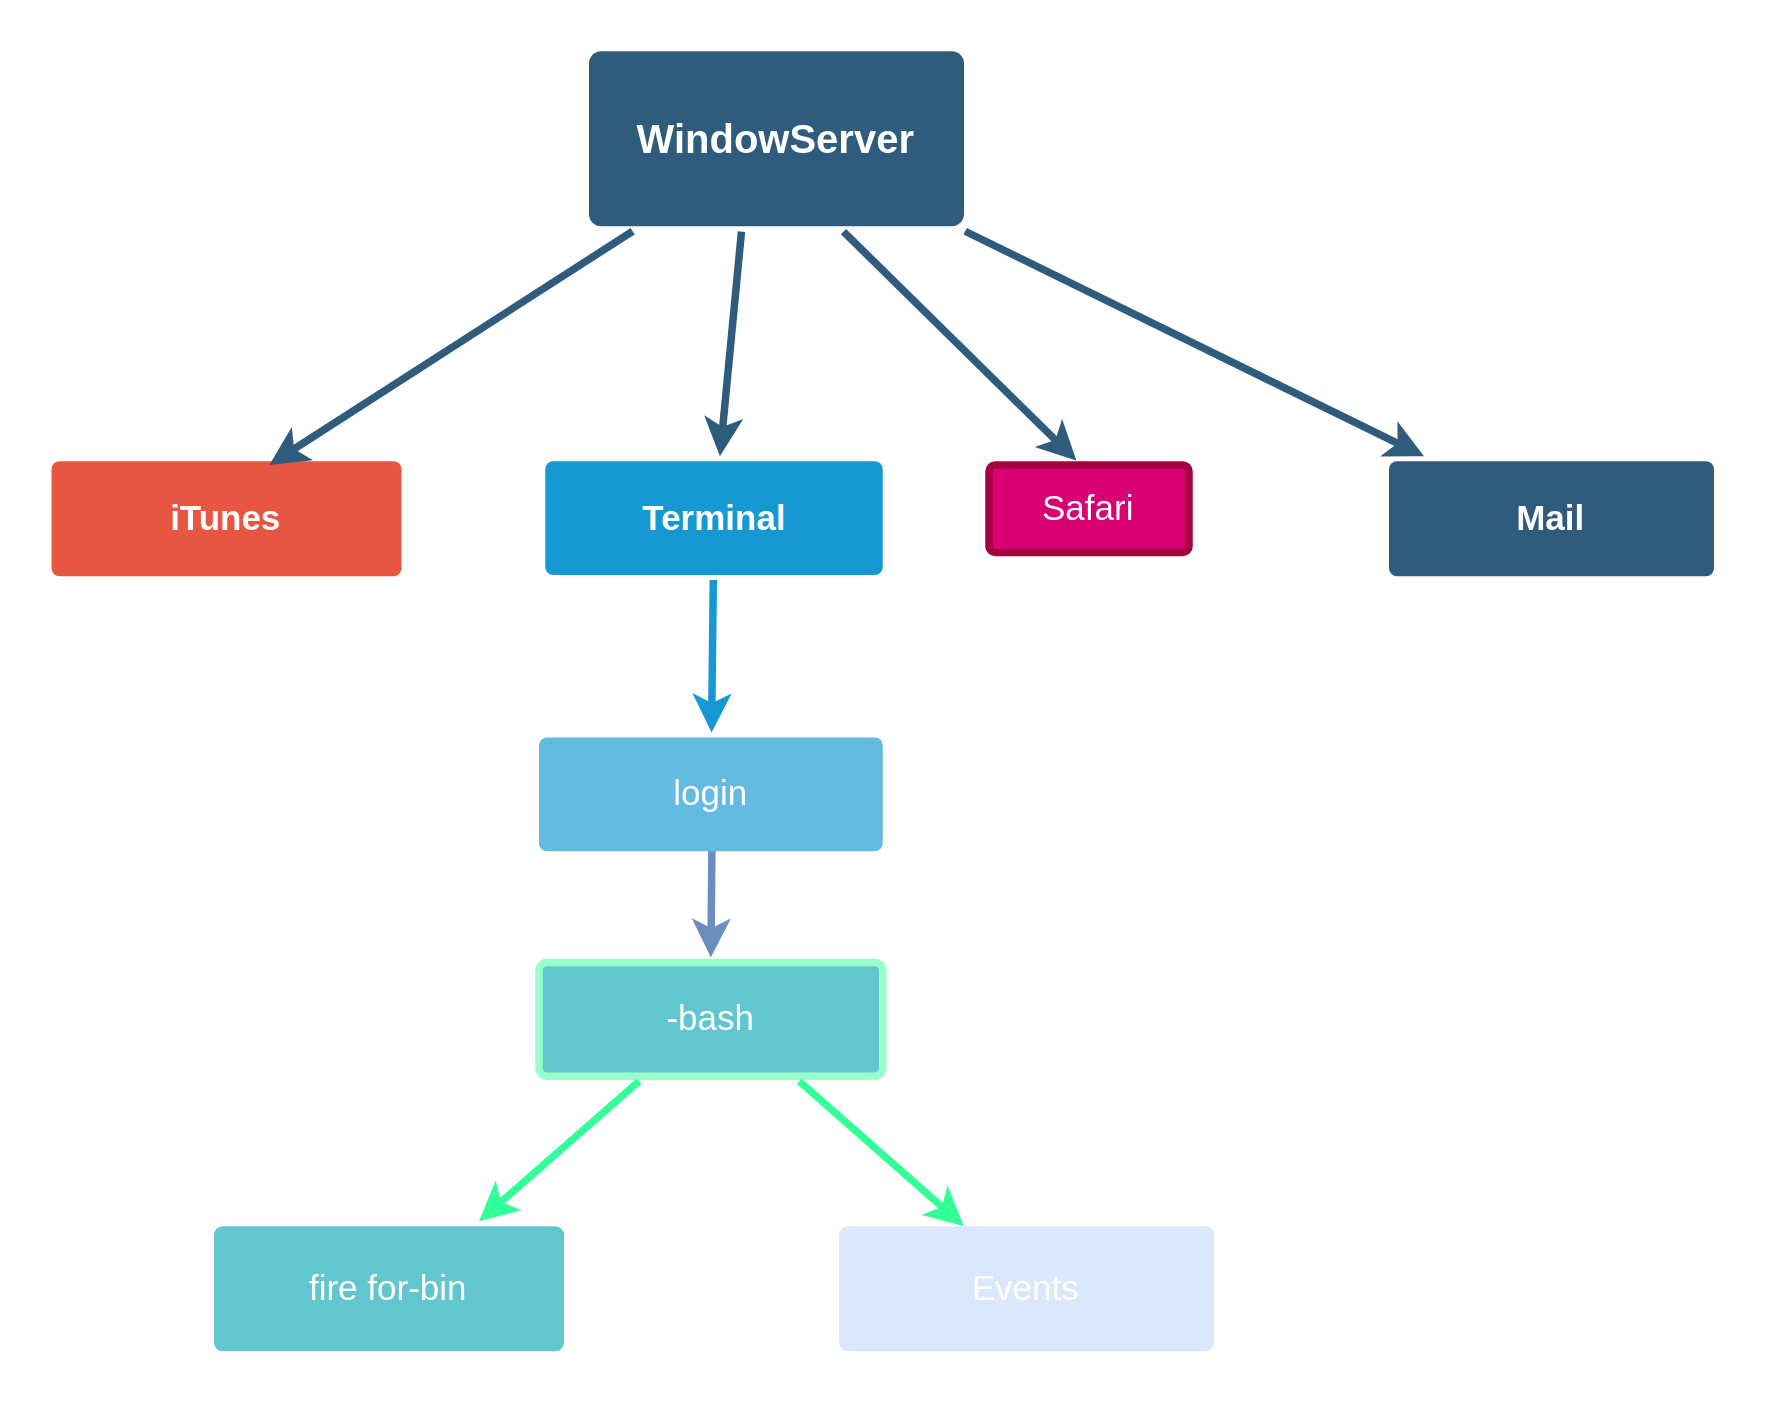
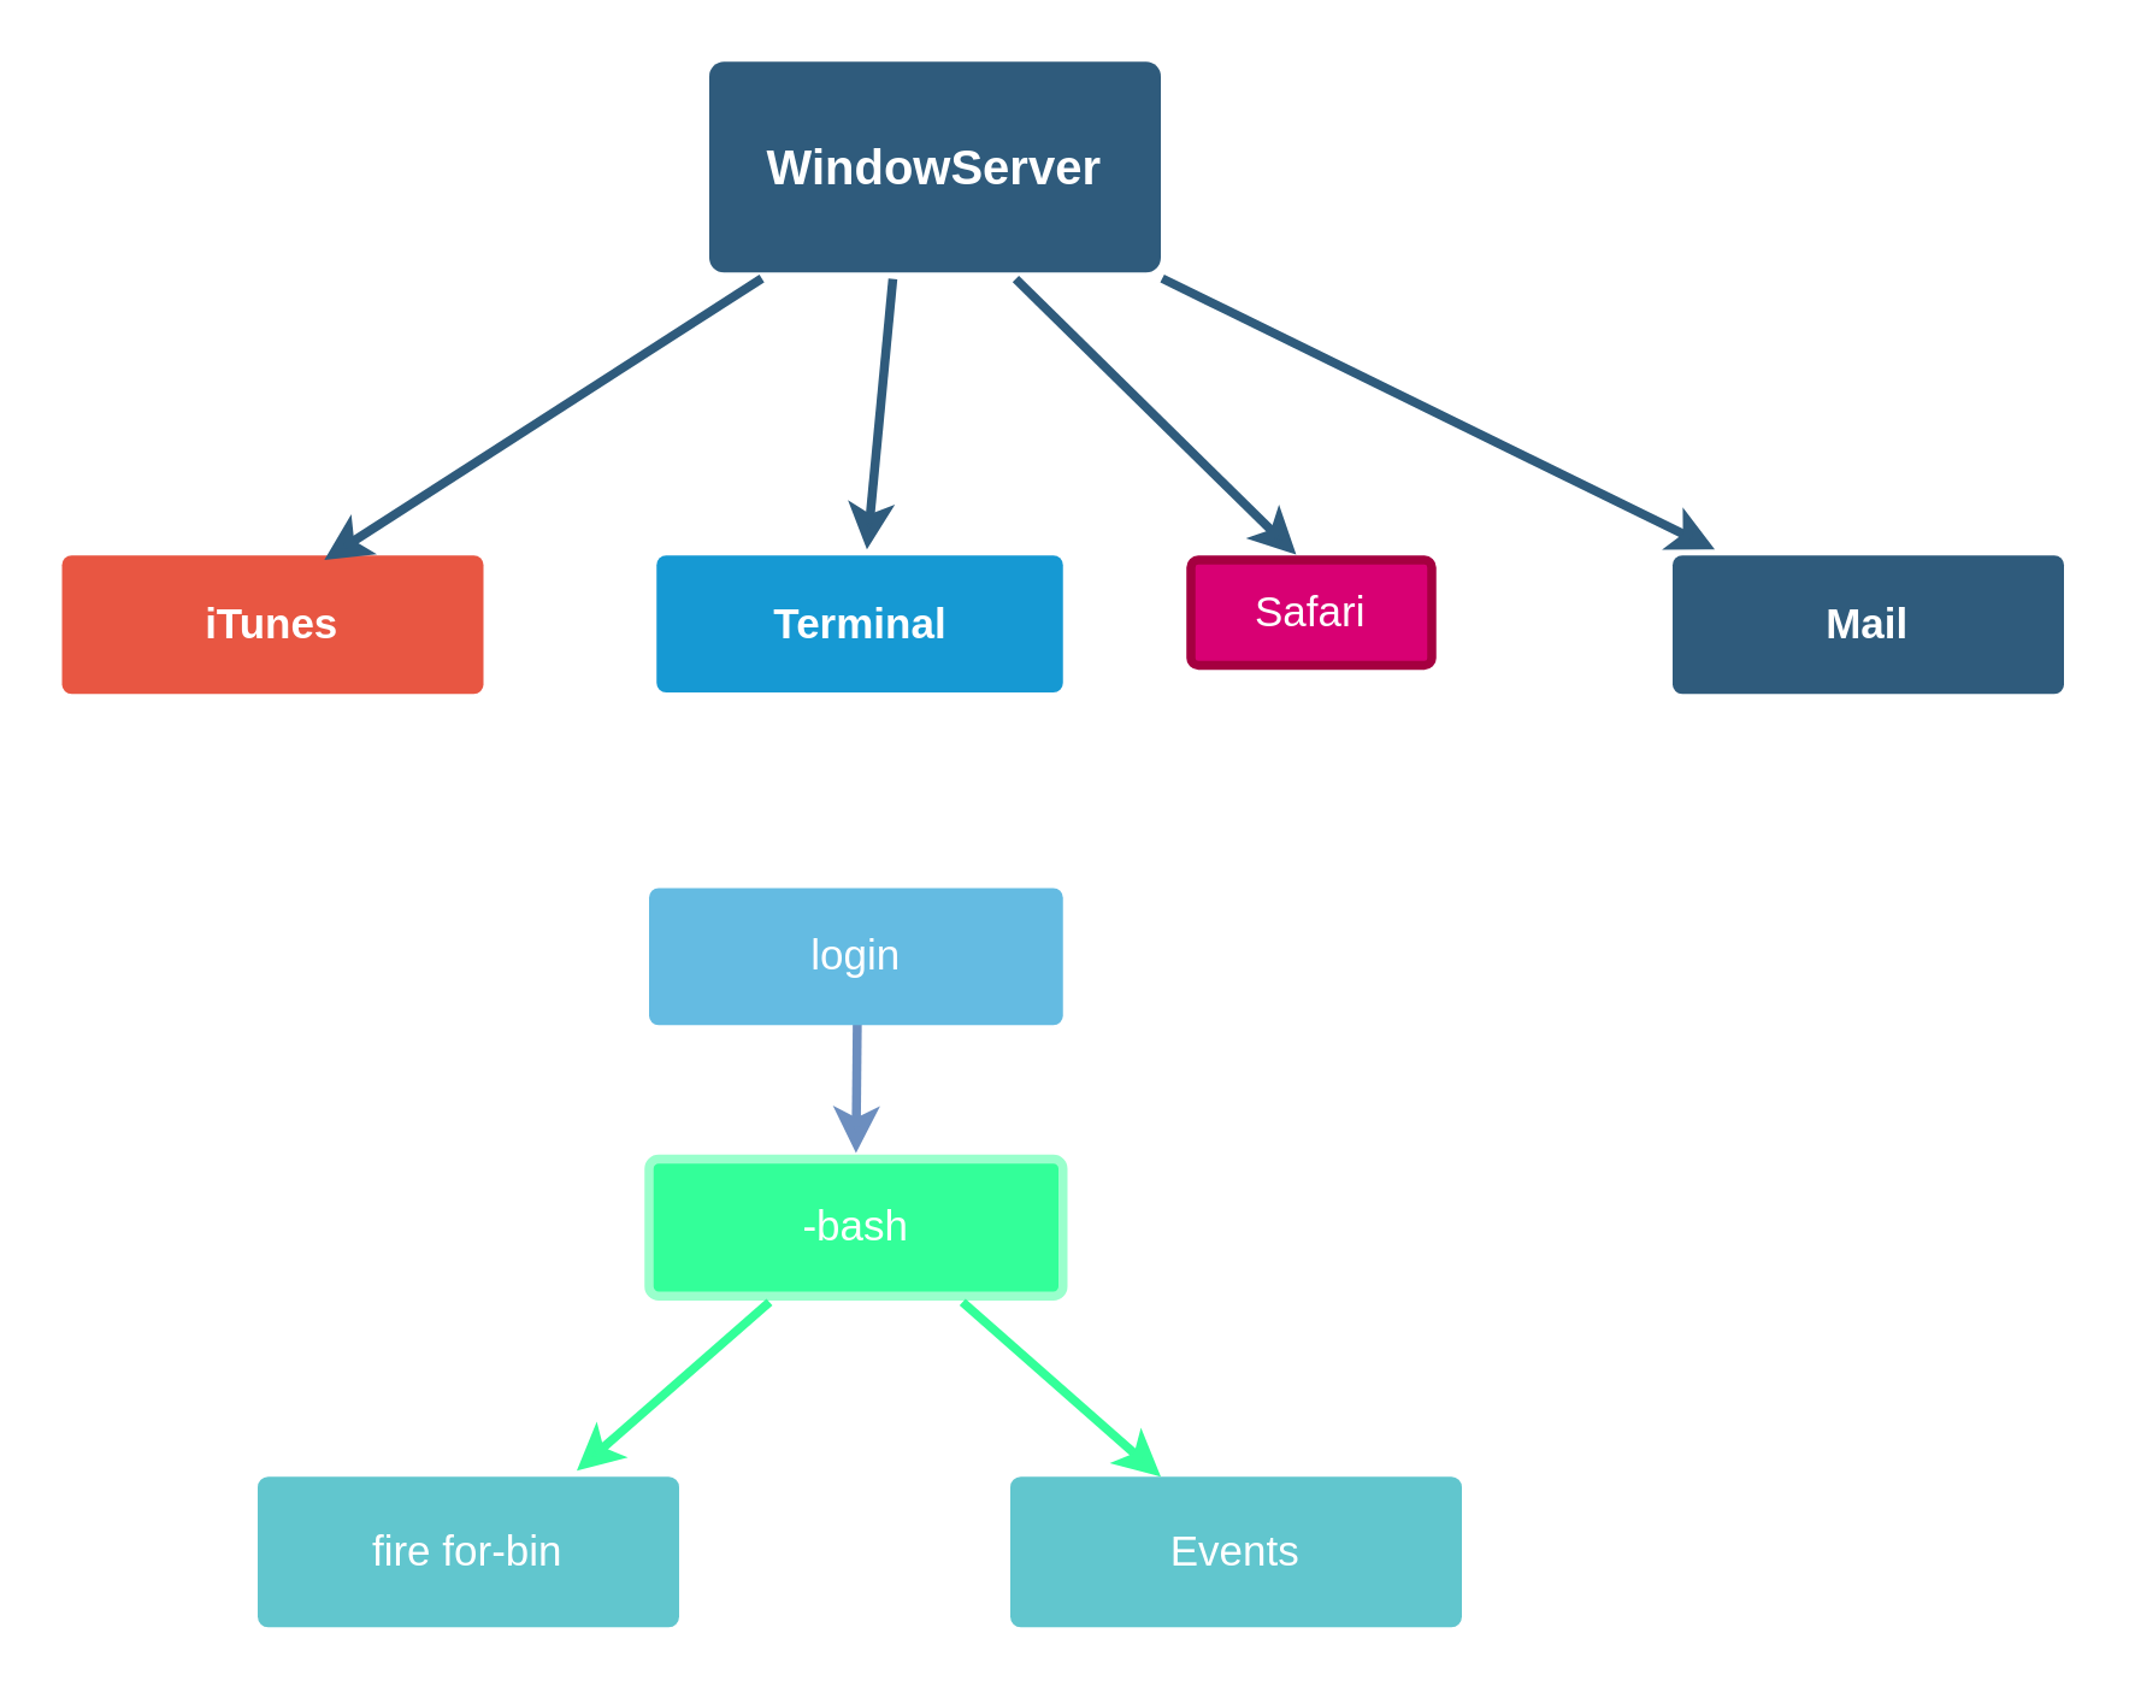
- <mxCell id="8" value="" style="edgeStyle=none;rounded=0;jumpStyle=none;html=1;shadow=0;labelBackgroundColor=none;startArrow=none;startFill=0;endArrow=classic;endFill=1;jettySize=auto;orthogonalLoop=1;strokeColor=#1699D3;strokeWidth=3;fontFamily=Helvetica;fontSize=14;fontColor=#FFFFFF;spacing=5;" parent="1" source="9" target="10" edge="1"><mxGeometry relative="1" as="geometry" /></mxCell>
- <mxCell id="7" value="-bash" style="rounded=1;html=1;shadow=0;labelBackgroundColor=none;strokeColor=#99FFCC;strokeWidth=3;fillColor=#61c6ce;fontFamily=Helvetica;fontSize=14;align=center;spacing=5;fontStyle=0;arcSize=7;perimeterSpacing=2;fontColor=#FFFFFF;whiteSpace=wrap;" parent="1" vertex="1"><mxGeometry x="215" y="384.5" width="137.5" height="45.5" as="geometry" /></mxCell>
+ <mxCell id="7" value="-bash" style="rounded=1;html=1;shadow=0;labelBackgroundColor=none;strokeColor=#99FFCC;strokeWidth=3;fillColor=#33FF99;fontFamily=Helvetica;fontSize=14;align=center;spacing=5;fontStyle=0;arcSize=7;perimeterSpacing=2;fontColor=#FFFFFF;whiteSpace=wrap;" parent="1" vertex="1"><mxGeometry x="215" y="384.5" width="137.5" height="45.5" as="geometry" /></mxCell>
- <mxCell id="12" value="Events" style="rounded=1;whiteSpace=wrap;html=1;shadow=0;labelBackgroundColor=none;strokeColor=none;strokeWidth=3;fillColor=#dae8fc;fontFamily=Helvetica;fontSize=14;fontColor=#FFFFFF;align=center;spacing=5;fontStyle=0;arcSize=7;perimeterSpacing=2;" parent="1" vertex="1"><mxGeometry x="335" y="490" width="150" height="50" as="geometry" /></mxCell>
+ <mxCell id="12" value="Events" style="rounded=1;whiteSpace=wrap;html=1;shadow=0;labelBackgroundColor=none;strokeColor=none;strokeWidth=3;fillColor=#61c6ce;fontFamily=Helvetica;fontSize=14;fontColor=#FFFFFF;align=center;spacing=5;fontStyle=0;arcSize=7;perimeterSpacing=2;" parent="1" vertex="1"><mxGeometry x="335" y="490" width="150" height="50" as="geometry" /></mxCell>
